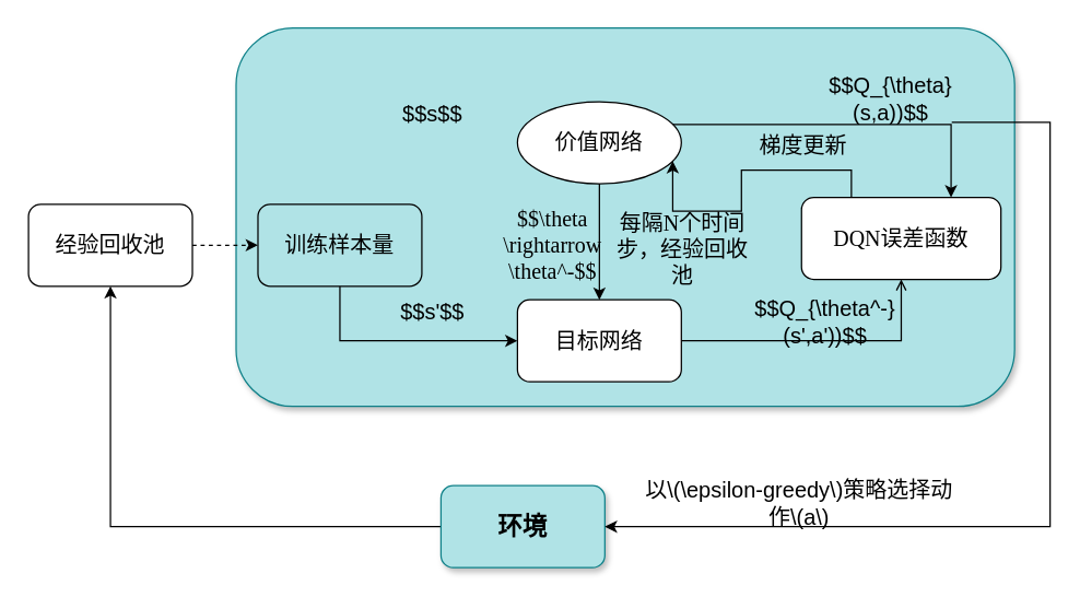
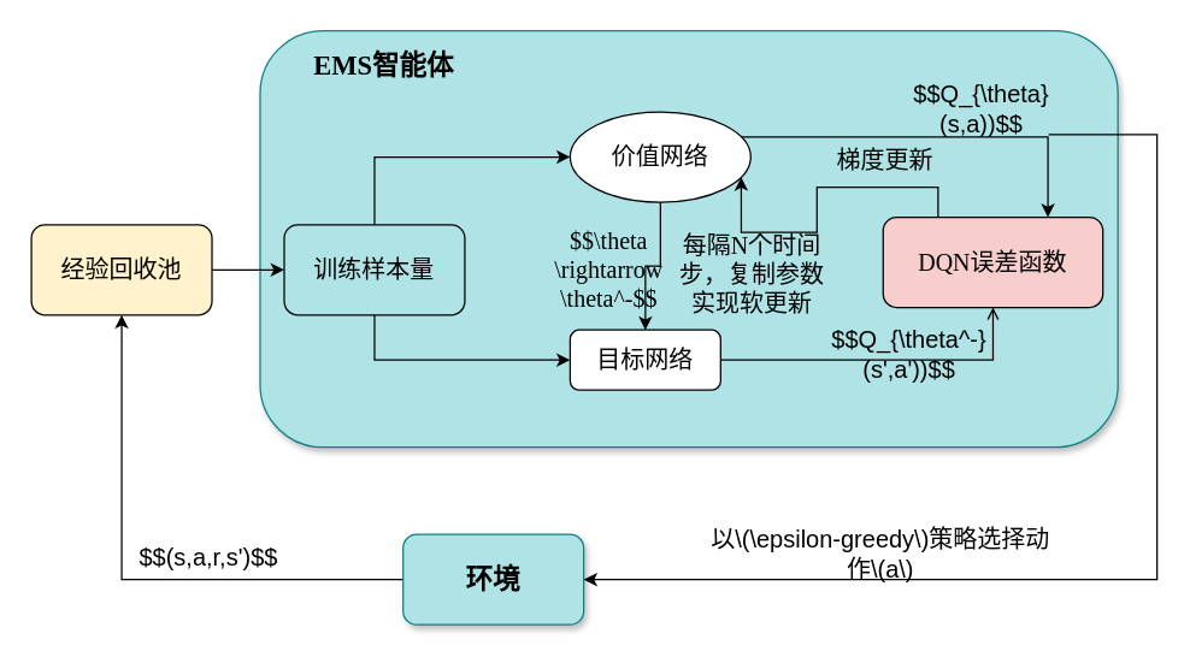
+ <mxCell id="27" value="&lt;b style=&quot;forced-color-adjust: none; color: rgb(0, 0, 0); font-family: &amp;quot;JetBrains Mono&amp;quot;; font-style: normal; font-variant-ligatures: normal; font-variant-caps: normal; letter-spacing: normal; orphans: 2; text-align: center; text-indent: 0px; text-transform: none; widows: 2; word-spacing: 0px; -webkit-text-stroke-width: 0px; white-space: normal; text-decoration-thickness: initial; text-decoration-style: initial; text-decoration-color: initial;&quot;&gt;&lt;font style=&quot;font-size: 18px;&quot;&gt;EMS智能体&lt;/font&gt;&lt;/b&gt;" style="text;whiteSpace=wrap;html=1;labelBackgroundColor=none;" vertex="1" parent="1"><mxGeometry x="206" y="27" width="122" height="41" as="geometry" /></mxCell>
- <mxCell id="14" value="&lt;font&gt;$$s$$&lt;/font&gt;" style="text;html=1;align=center;verticalAlign=middle;whiteSpace=wrap;rounded=0;fontSize=16;" parent="1" vertex="1"><mxGeometry x="286" y="68" width="60" height="30" as="geometry" /></mxCell>
+ <mxCell id="7" style="edgeStyle=orthogonalEdgeStyle;rounded=0;orthogonalLoop=1;jettySize=auto;html=1;exitX=0.5;exitY=0;exitDx=0;exitDy=0;entryX=0;entryY=0.5;entryDx=0;entryDy=0;" parent="1" source="9" target="20" edge="1"><mxGeometry relative="1" as="geometry" /></mxCell>
- <mxCell id="12" value="&lt;font data-font-src=&quot;https://fonts.googleapis.com/css?family=JetBrains+Mono&quot; face=&quot;JetBrains Mono&quot;&gt;&lt;span style=&quot;font-size: 16px;&quot;&gt;DQN误差函数&lt;/span&gt;&lt;/font&gt;" style="rounded=1;whiteSpace=wrap;html=1;fontFamily=Jetbrain;fontSource=https%3A%2F%2Ffonts.googleapis.com%2Fcss%3Ffamily%3DJetbrain;" parent="1" vertex="1"><mxGeometry x="586" y="144" width="146" height="60" as="geometry" /></mxCell>
+ <mxCell id="12" value="&lt;font data-font-src=&quot;https://fonts.googleapis.com/css?family=JetBrains+Mono&quot; face=&quot;JetBrains Mono&quot;&gt;&lt;span style=&quot;font-size: 16px;&quot;&gt;DQN误差函数&lt;/span&gt;&lt;/font&gt;" style="rounded=1;whiteSpace=wrap;html=1;fontFamily=Jetbrain;fontSource=https%3A%2F%2Ffonts.googleapis.com%2Fcss%3Ffamily%3DJetbrain;fillColor=#f8cecc;" parent="1" vertex="1"><mxGeometry x="586" y="144" width="146" height="60" as="geometry" /></mxCell>
- <mxCell id="4" value="&lt;font face=&quot;JetBrains Mono&quot; data-font-src=&quot;https://fonts.googleapis.com/css?family=JetBrains+Mono&quot; style=&quot;font-size: 16px;&quot;&gt;经验回收池&lt;/font&gt;" style="rounded=1;whiteSpace=wrap;html=1;" parent="1" vertex="1"><mxGeometry x="20" y="149" width="120" height="60" as="geometry" /></mxCell>
+ <mxCell id="4" value="&lt;font face=&quot;JetBrains Mono&quot; data-font-src=&quot;https://fonts.googleapis.com/css?family=JetBrains+Mono&quot; style=&quot;font-size: 16px;&quot;&gt;经验回收池&lt;/font&gt;" style="rounded=1;whiteSpace=wrap;html=1;fillColor=#fff2cc;" parent="1" vertex="1"><mxGeometry x="20" y="149" width="120" height="60" as="geometry" /></mxCell>
- <mxCell id="3" style="edgeStyle=orthogonalEdgeStyle;rounded=0;orthogonalLoop=1;jettySize=auto;html=1;exitX=1;exitY=0.5;exitDx=0;exitDy=0;entryX=0;entryY=0.5;entryDx=0;entryDy=0;dashed=1;" parent="1" source="4" target="9" edge="1"><mxGeometry relative="1" as="geometry" /></mxCell>
+ <mxCell id="3" style="edgeStyle=orthogonalEdgeStyle;rounded=0;orthogonalLoop=1;jettySize=auto;html=1;exitX=1;exitY=0.5;exitDx=0;exitDy=0;entryX=0;entryY=0.5;entryDx=0;entryDy=0;" parent="1" source="4" target="9" edge="1"><mxGeometry relative="1" as="geometry" /></mxCell>
- <mxCell id="22" value="&lt;font style=&quot;font-size: 16px;&quot; face=&quot;JetBrains Mono&quot;&gt;每隔N个时间步，经验回收池&lt;/font&gt;" style="text;html=1;align=center;verticalAlign=middle;whiteSpace=wrap;rounded=0;" parent="1" vertex="1"><mxGeometry x="445" y="160" width="108" height="44" as="geometry" /></mxCell>
+ <mxCell id="22" value="&lt;font style=&quot;font-size: 16px;&quot; face=&quot;JetBrains Mono&quot;&gt;每隔N个时间步，复制参数实现软更新&lt;/font&gt;" style="text;html=1;align=center;verticalAlign=middle;whiteSpace=wrap;rounded=0;" parent="1" vertex="1"><mxGeometry x="445" y="160" width="108" height="44" as="geometry" /></mxCell>
- <mxCell id="21" value="&lt;font&gt;$$s'$$&lt;/font&gt;" style="text;html=1;align=center;verticalAlign=middle;whiteSpace=wrap;rounded=0;fontSize=16;" parent="1" vertex="1"><mxGeometry x="286" y="213" width="60" height="30" as="geometry" /></mxCell>
- <mxCell id="11" value="&lt;span style=&quot;font-size: 16px;&quot;&gt;&lt;font data-font-src=&quot;https://fonts.googleapis.com/css?family=JetBrains+Mono&quot; face=&quot;JetBrains Mono&quot;&gt;目标网络&lt;/font&gt;&lt;/span&gt;" style="rounded=1;whiteSpace=wrap;html=1;" parent="1" vertex="1"><mxGeometry x="378" y="219" width="120" height="60" as="geometry" /></mxCell>
+ <mxCell id="11" value="&lt;span style=&quot;font-size: 16px;&quot;&gt;&lt;font data-font-src=&quot;https://fonts.googleapis.com/css?family=JetBrains+Mono&quot; face=&quot;JetBrains Mono&quot;&gt;目标网络&lt;/font&gt;&lt;/span&gt;" style="rounded=1;whiteSpace=wrap;html=1;" parent="1" vertex="1"><mxGeometry x="378" y="219" width="100" height="40" as="geometry" /></mxCell>
+ <mxCell id="13" value="$$(s,a,r,s')$$" style="text;html=1;align=center;verticalAlign=middle;whiteSpace=wrap;rounded=0;fontSize=16;" parent="1" vertex="1"><mxGeometry x="108" y="355" width="60" height="30" as="geometry" /></mxCell>
- <mxCell id="6" value="&lt;font face=&quot;JetBrains Mono&quot; data-font-src=&quot;https://fonts.googleapis.com/css?family=Jetbrain&quot; style=&quot;color: light-dark(rgb(0, 0, 0), rgb(237, 237, 237)); font-size: 18px;&quot;&gt;&lt;b style=&quot;&quot;&gt;环境&lt;/b&gt;&lt;/font&gt;" style="rounded=1;whiteSpace=wrap;html=1;fillColor=#b0e3e6;strokeColor=#0e8088;shadow=1;glass=0;" parent="1" vertex="1"><mxGeometry x="322" y="355" width="120" height="60" as="geometry" /></mxCell>
+ <mxCell id="6" value="&lt;font face=&quot;JetBrains Mono&quot; data-font-src=&quot;https://fonts.googleapis.com/css?family=Jetbrain&quot; style=&quot;color: light-dark(rgb(0, 0, 0), rgb(237, 237, 237)); font-size: 18px;&quot;&gt;&lt;b style=&quot;&quot;&gt;环境&lt;/b&gt;&lt;/font&gt;" style="rounded=1;whiteSpace=wrap;html=1;fillColor=#b0e3e6;strokeColor=#0e8088;shadow=1;glass=0;" parent="1" vertex="1"><mxGeometry x="267" y="355" width="120" height="60" as="geometry" /></mxCell>
